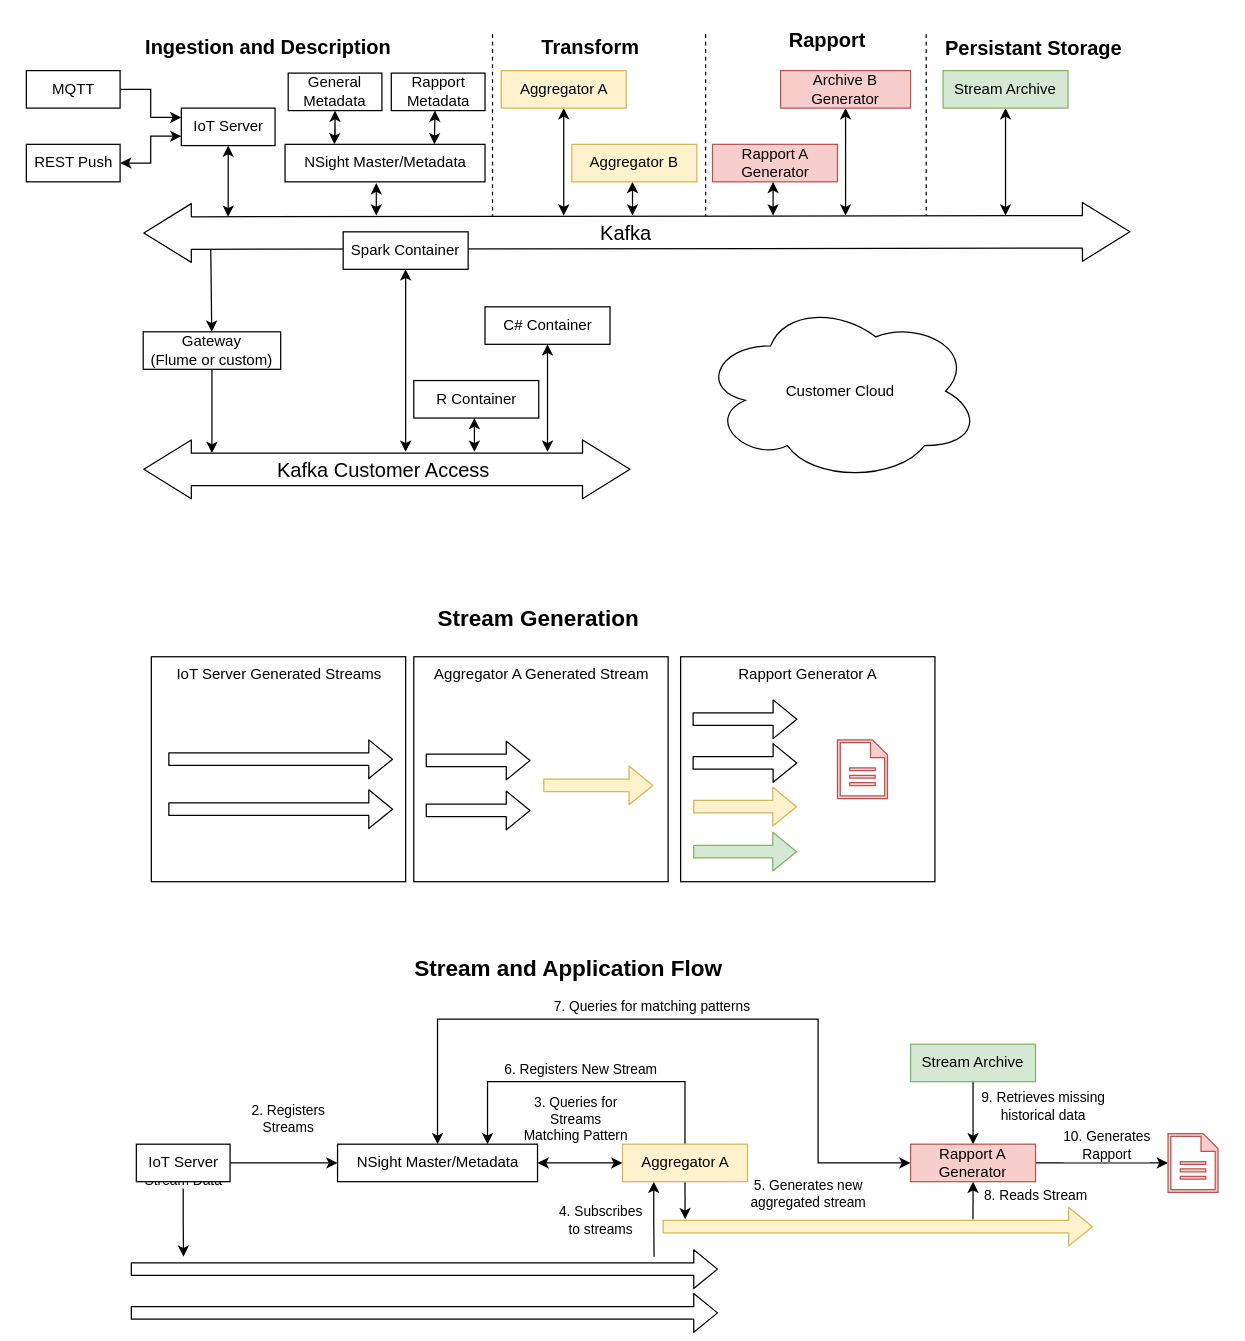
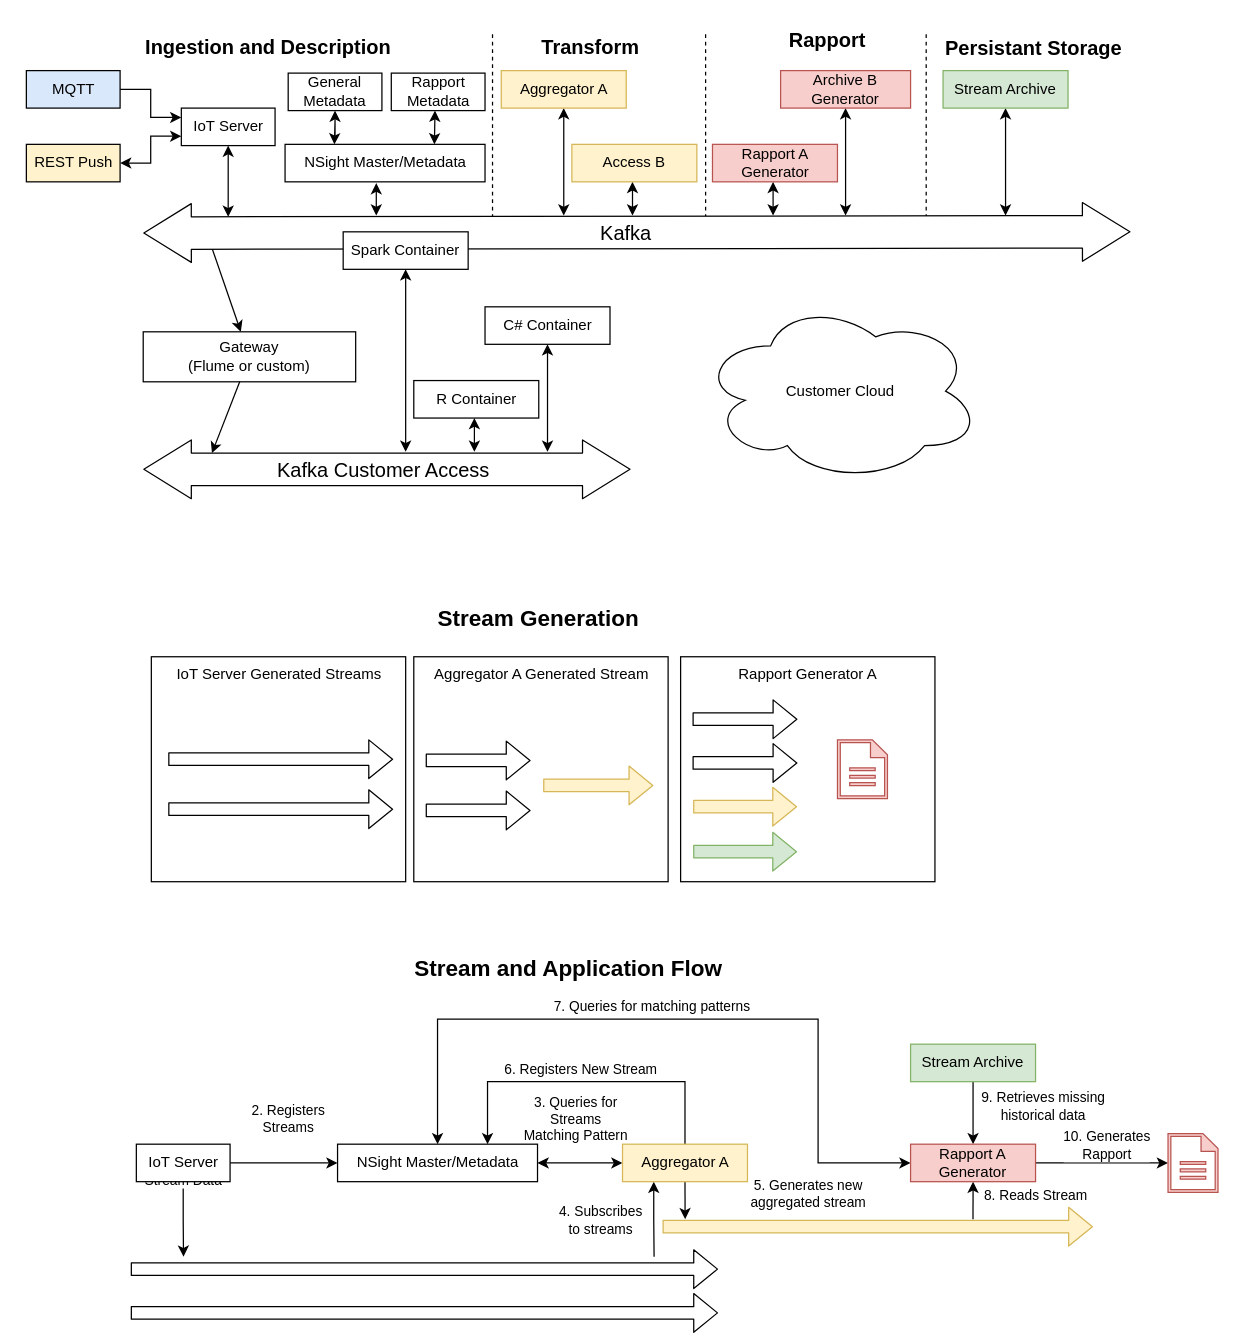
- <mxCell id="10" value="MQTT" style="rounded=0;whiteSpace=wrap;html=1;" parent="1" vertex="1"><mxGeometry x="20.5" y="56" width="75" height="30" as="geometry" /></mxCell>
+ <mxCell id="10" value="MQTT" style="rounded=0;whiteSpace=wrap;html=1;fillColor=#dae8fc;" parent="1" vertex="1"><mxGeometry x="20.5" y="56" width="75" height="30" as="geometry" /></mxCell>
- <mxCell id="12" value="REST Push" style="rounded=0;whiteSpace=wrap;html=1;" parent="1" vertex="1"><mxGeometry x="20.5" y="115" width="75" height="30" as="geometry" /></mxCell>
+ <mxCell id="12" value="REST Push" style="rounded=0;whiteSpace=wrap;html=1;fillColor=#fff2cc;" parent="1" vertex="1"><mxGeometry x="20.5" y="115" width="75" height="30" as="geometry" /></mxCell>
- <mxCell id="23" value="Aggregator B" style="rounded=0;whiteSpace=wrap;html=1;fillColor=#fff2cc;strokeColor=#d6b656;" parent="1" vertex="1"><mxGeometry x="457" y="115" width="100" height="30" as="geometry" /></mxCell>
+ <mxCell id="23" value="Access B" style="rounded=0;whiteSpace=wrap;html=1;fillColor=#fff2cc;strokeColor=#d6b656;" parent="1" vertex="1"><mxGeometry x="457" y="115" width="100" height="30" as="geometry" /></mxCell>
- <mxCell id="32" value="Gateway&lt;br&gt;(Flume or custom)" style="rounded=0;whiteSpace=wrap;html=1;" parent="1" vertex="1"><mxGeometry x="114" y="265" width="110" height="30" as="geometry" /></mxCell>
+ <mxCell id="32" value="Gateway&lt;br&gt;(Flume or custom)" style="rounded=0;whiteSpace=wrap;html=1;" parent="1" vertex="1"><mxGeometry x="114" y="265" width="170" height="40" as="geometry" /></mxCell>
